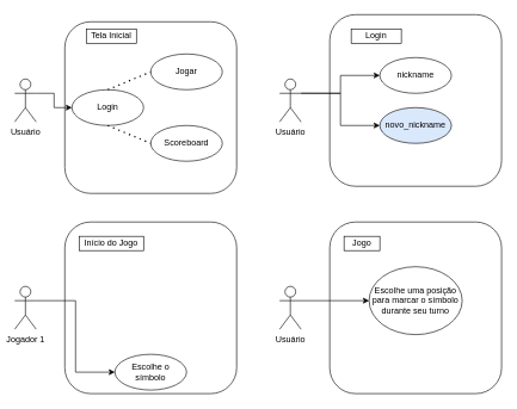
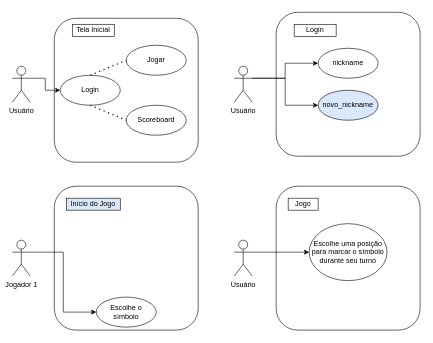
- <mxCell id="19" value="Início do Jogo" style="rounded=0;whiteSpace=wrap;html=1;" vertex="1" parent="1"><mxGeometry x="110" y="330" width="90" height="20" as="geometry" /></mxCell>
+ <mxCell id="19" value="Início do Jogo" style="rounded=0;whiteSpace=wrap;html=1;fillColor=#dae8fc;" vertex="1" parent="1"><mxGeometry x="110" y="330" width="90" height="20" as="geometry" /></mxCell>
